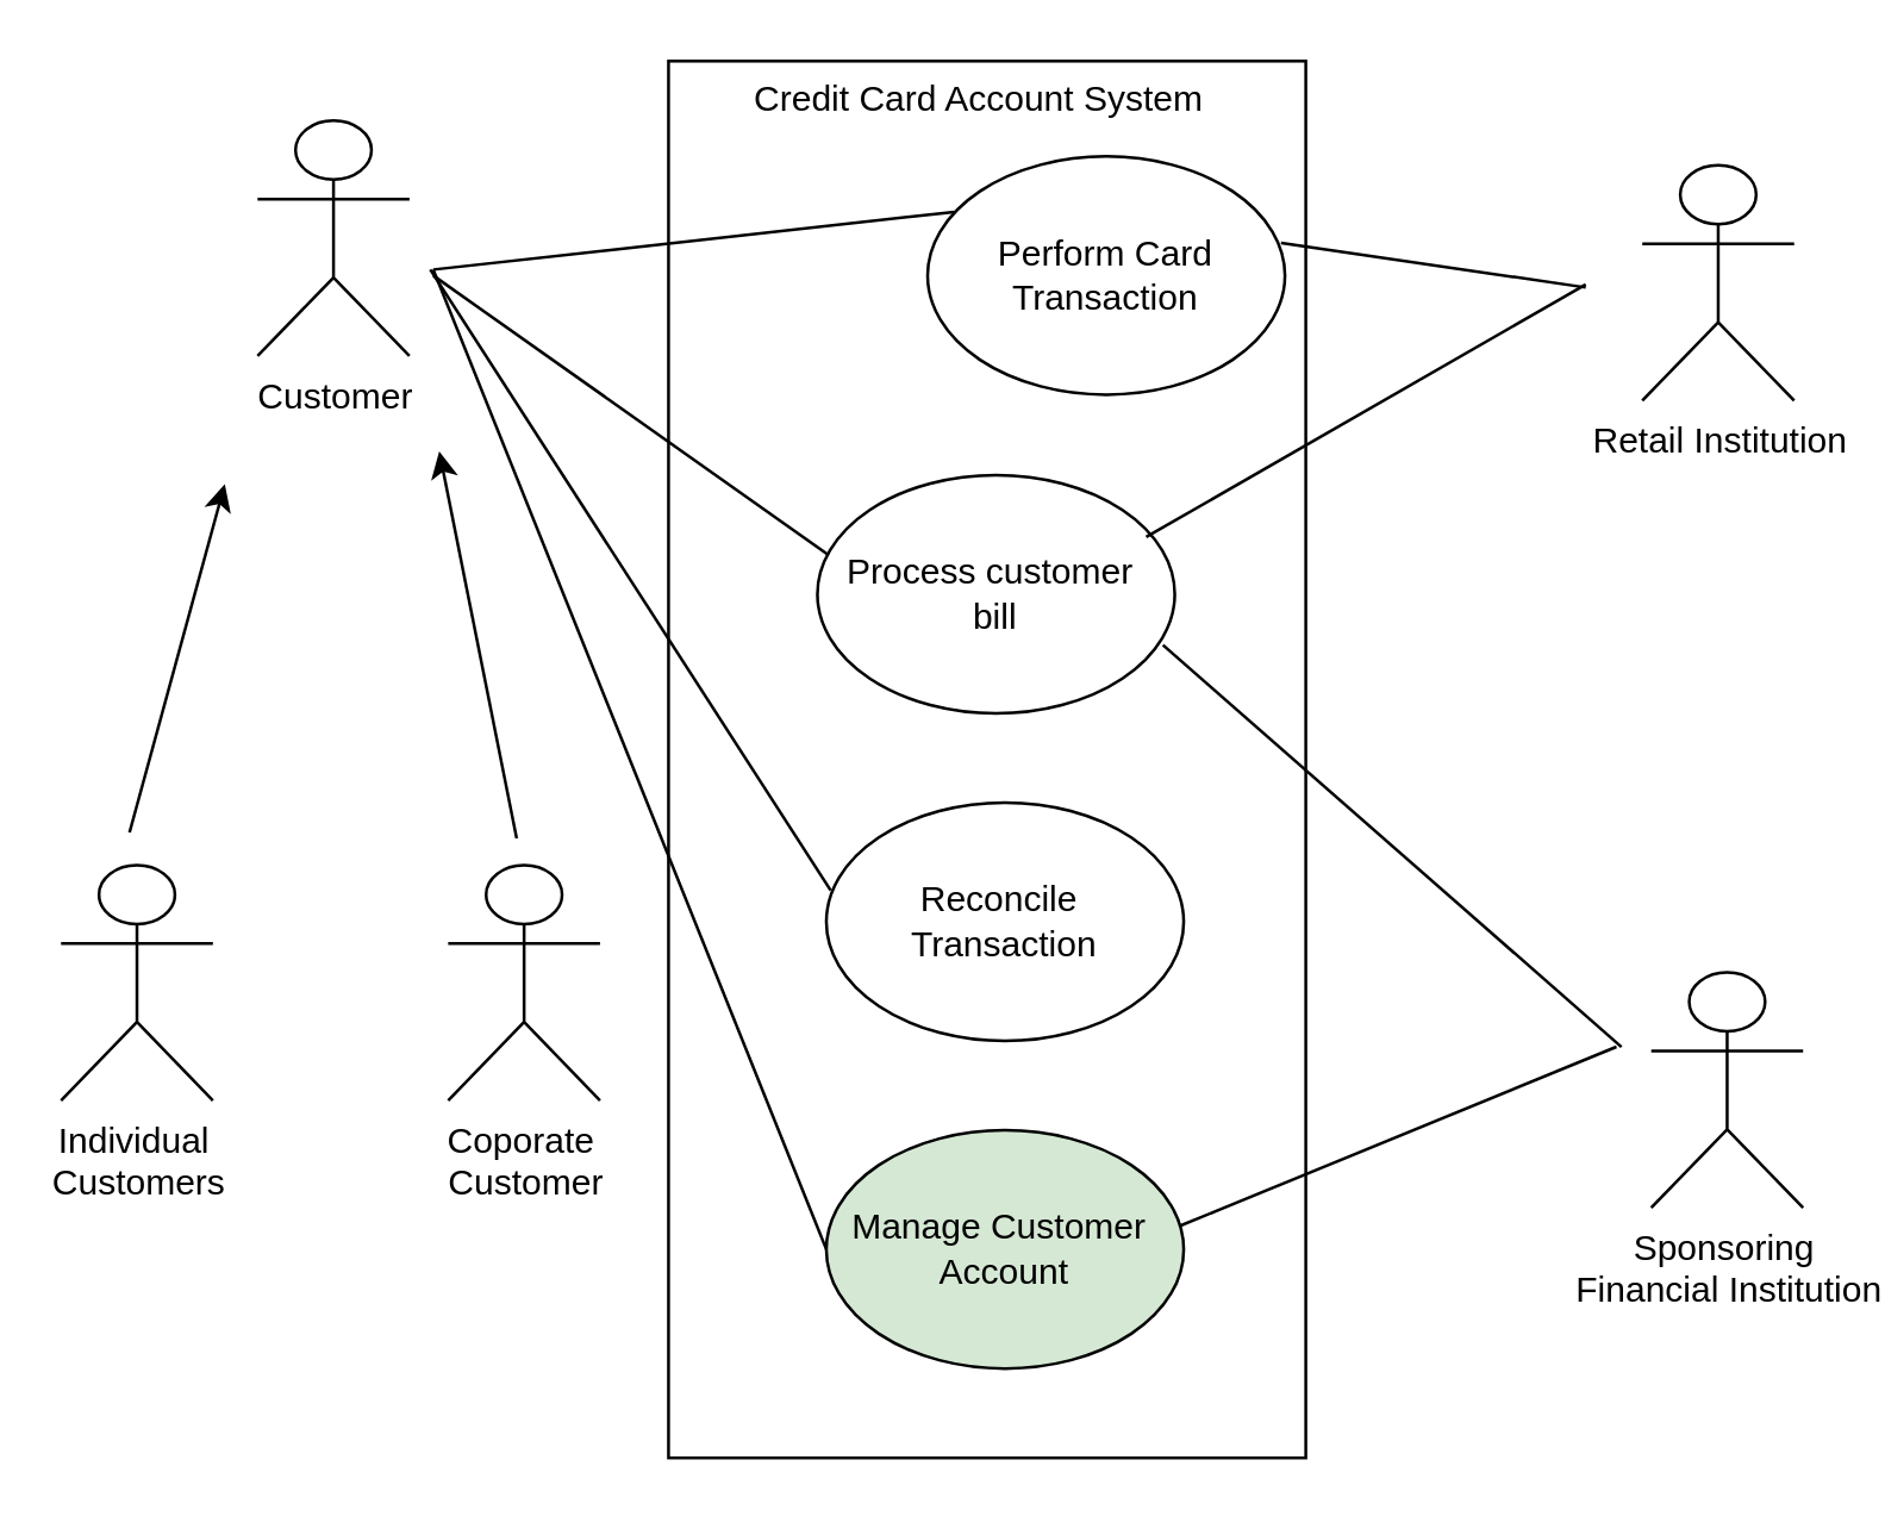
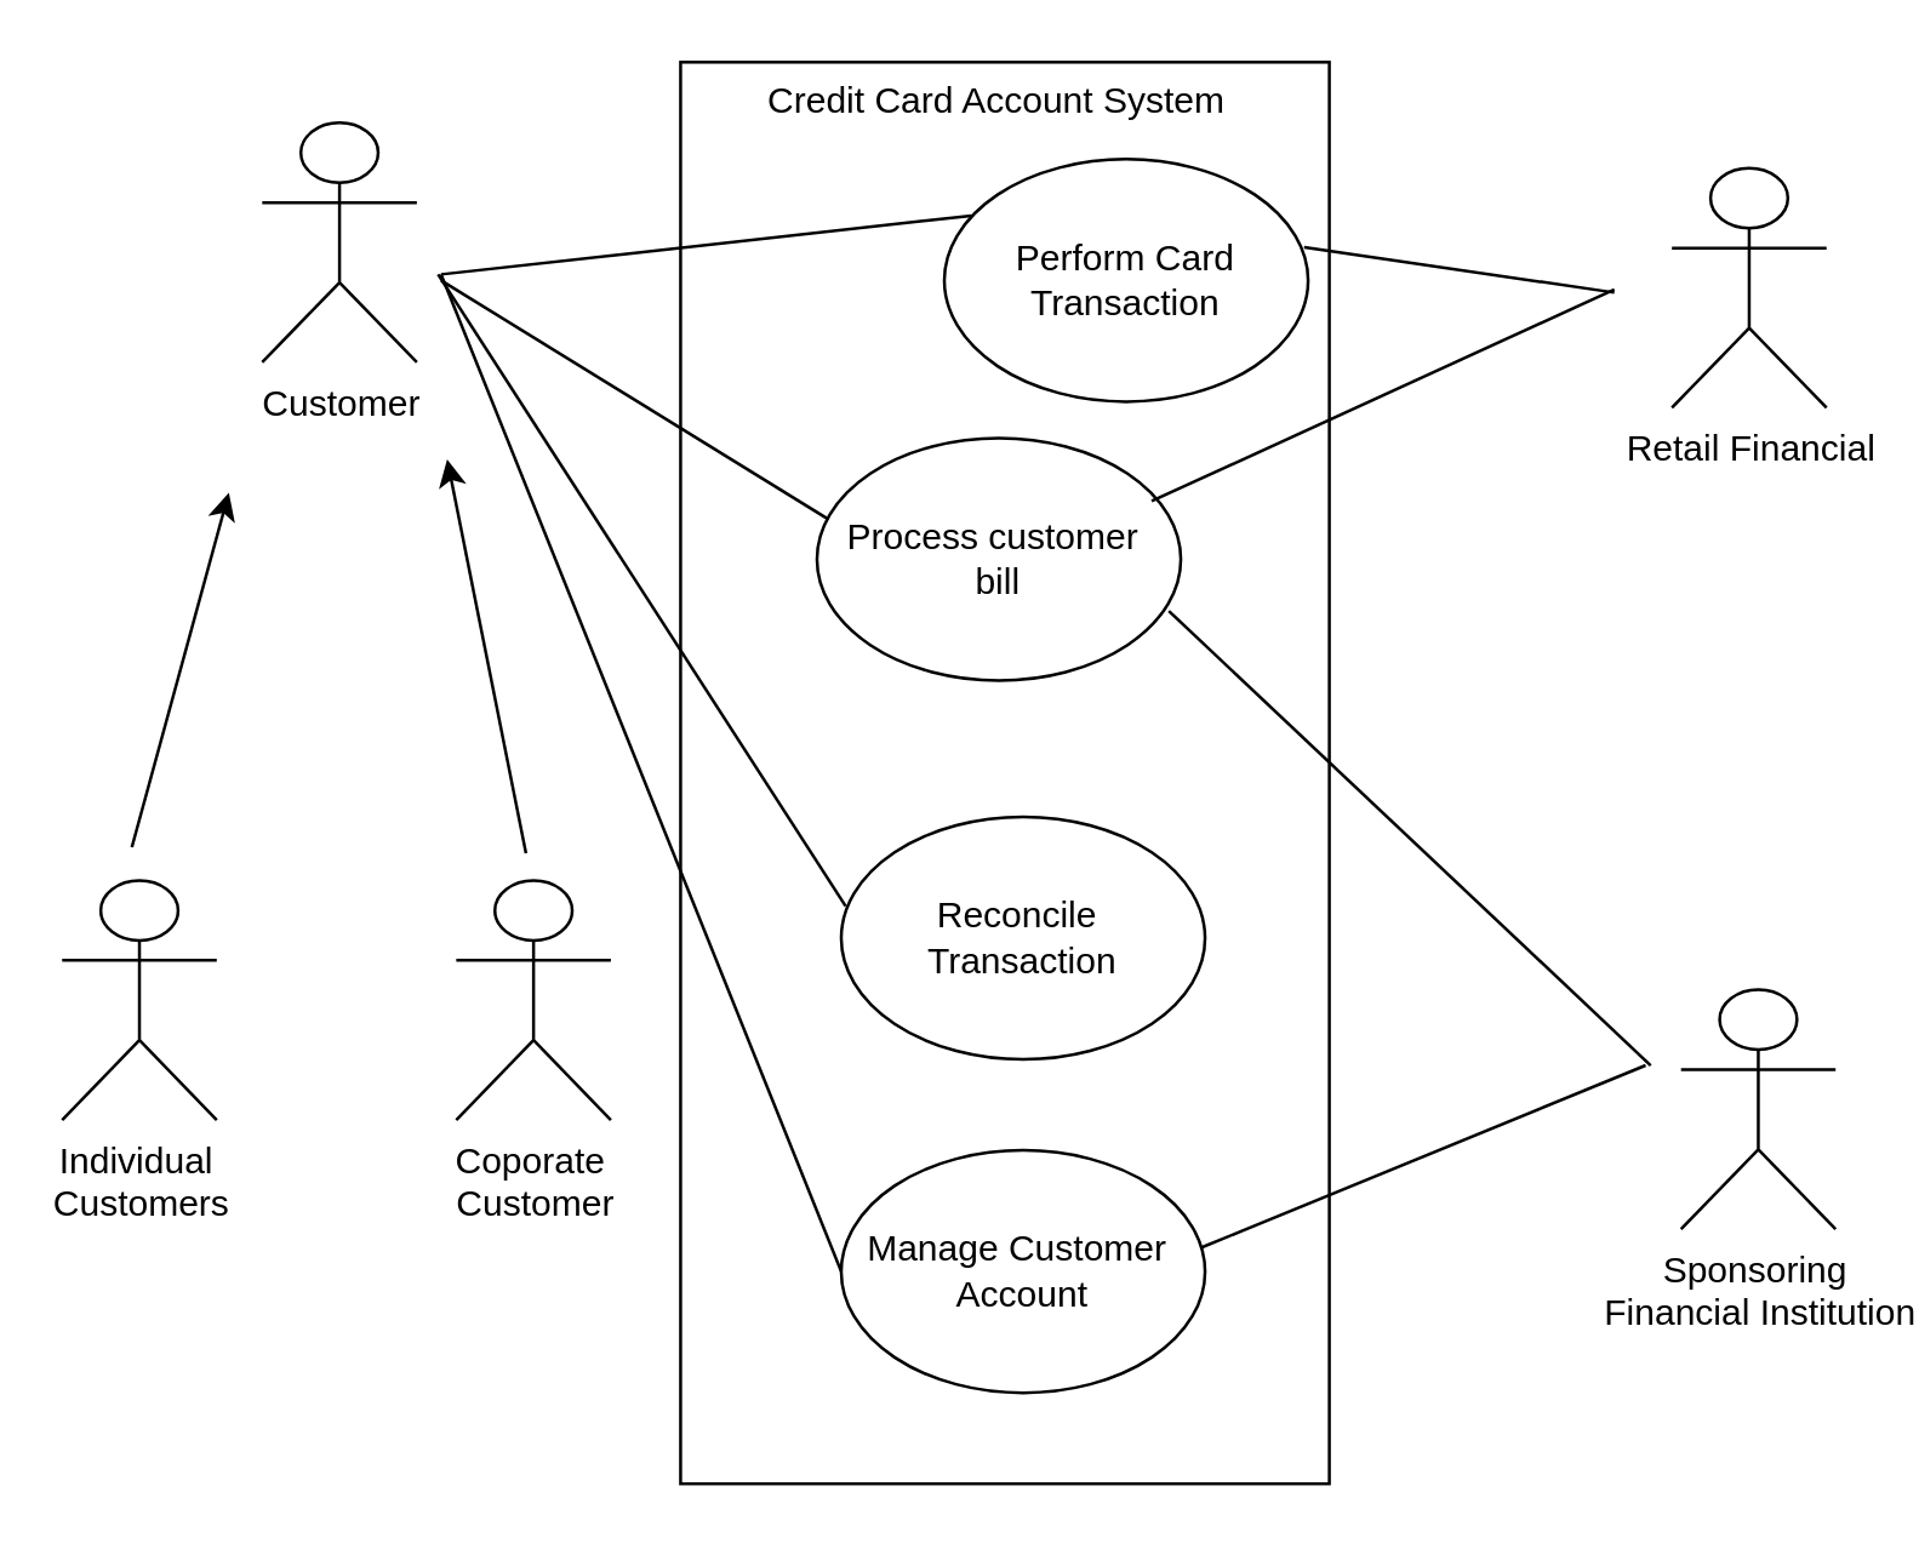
- <mxCell id="12" value="Retail Institution" style="shape=umlActor;verticalLabelPosition=bottom;verticalAlign=top;html=1;outlineConnect=0;" vertex="1" parent="1"><mxGeometry x="551" y="55" width="51" height="79" as="geometry" /></mxCell>
+ <mxCell id="12" value="Retail Financial" style="shape=umlActor;verticalLabelPosition=bottom;verticalAlign=top;html=1;outlineConnect=0;" vertex="1" parent="1"><mxGeometry x="551" y="55" width="51" height="79" as="geometry" /></mxCell>
- <mxCell id="7" value="Process customer&amp;nbsp;&lt;div&gt;bill&lt;/div&gt;" style="ellipse;whiteSpace=wrap;html=1;" vertex="1" parent="1"><mxGeometry x="274" y="159" width="120" height="80" as="geometry" /></mxCell>
+ <mxCell id="7" value="Process customer&amp;nbsp;&lt;div&gt;bill&lt;/div&gt;" style="ellipse;whiteSpace=wrap;html=1;" vertex="1" parent="1"><mxGeometry x="269" y="144" width="120" height="80" as="geometry" /></mxCell>
- <mxCell id="9" value="Manage Customer&amp;nbsp;&lt;div&gt;Account&lt;/div&gt;" style="ellipse;whiteSpace=wrap;html=1;fillColor=#d5e8d4;" vertex="1" parent="1"><mxGeometry x="277" y="379" width="120" height="80" as="geometry" /></mxCell>
+ <mxCell id="9" value="Manage Customer&amp;nbsp;&lt;div&gt;Account&lt;/div&gt;" style="ellipse;whiteSpace=wrap;html=1;" vertex="1" parent="1"><mxGeometry x="277" y="379" width="120" height="80" as="geometry" /></mxCell>
